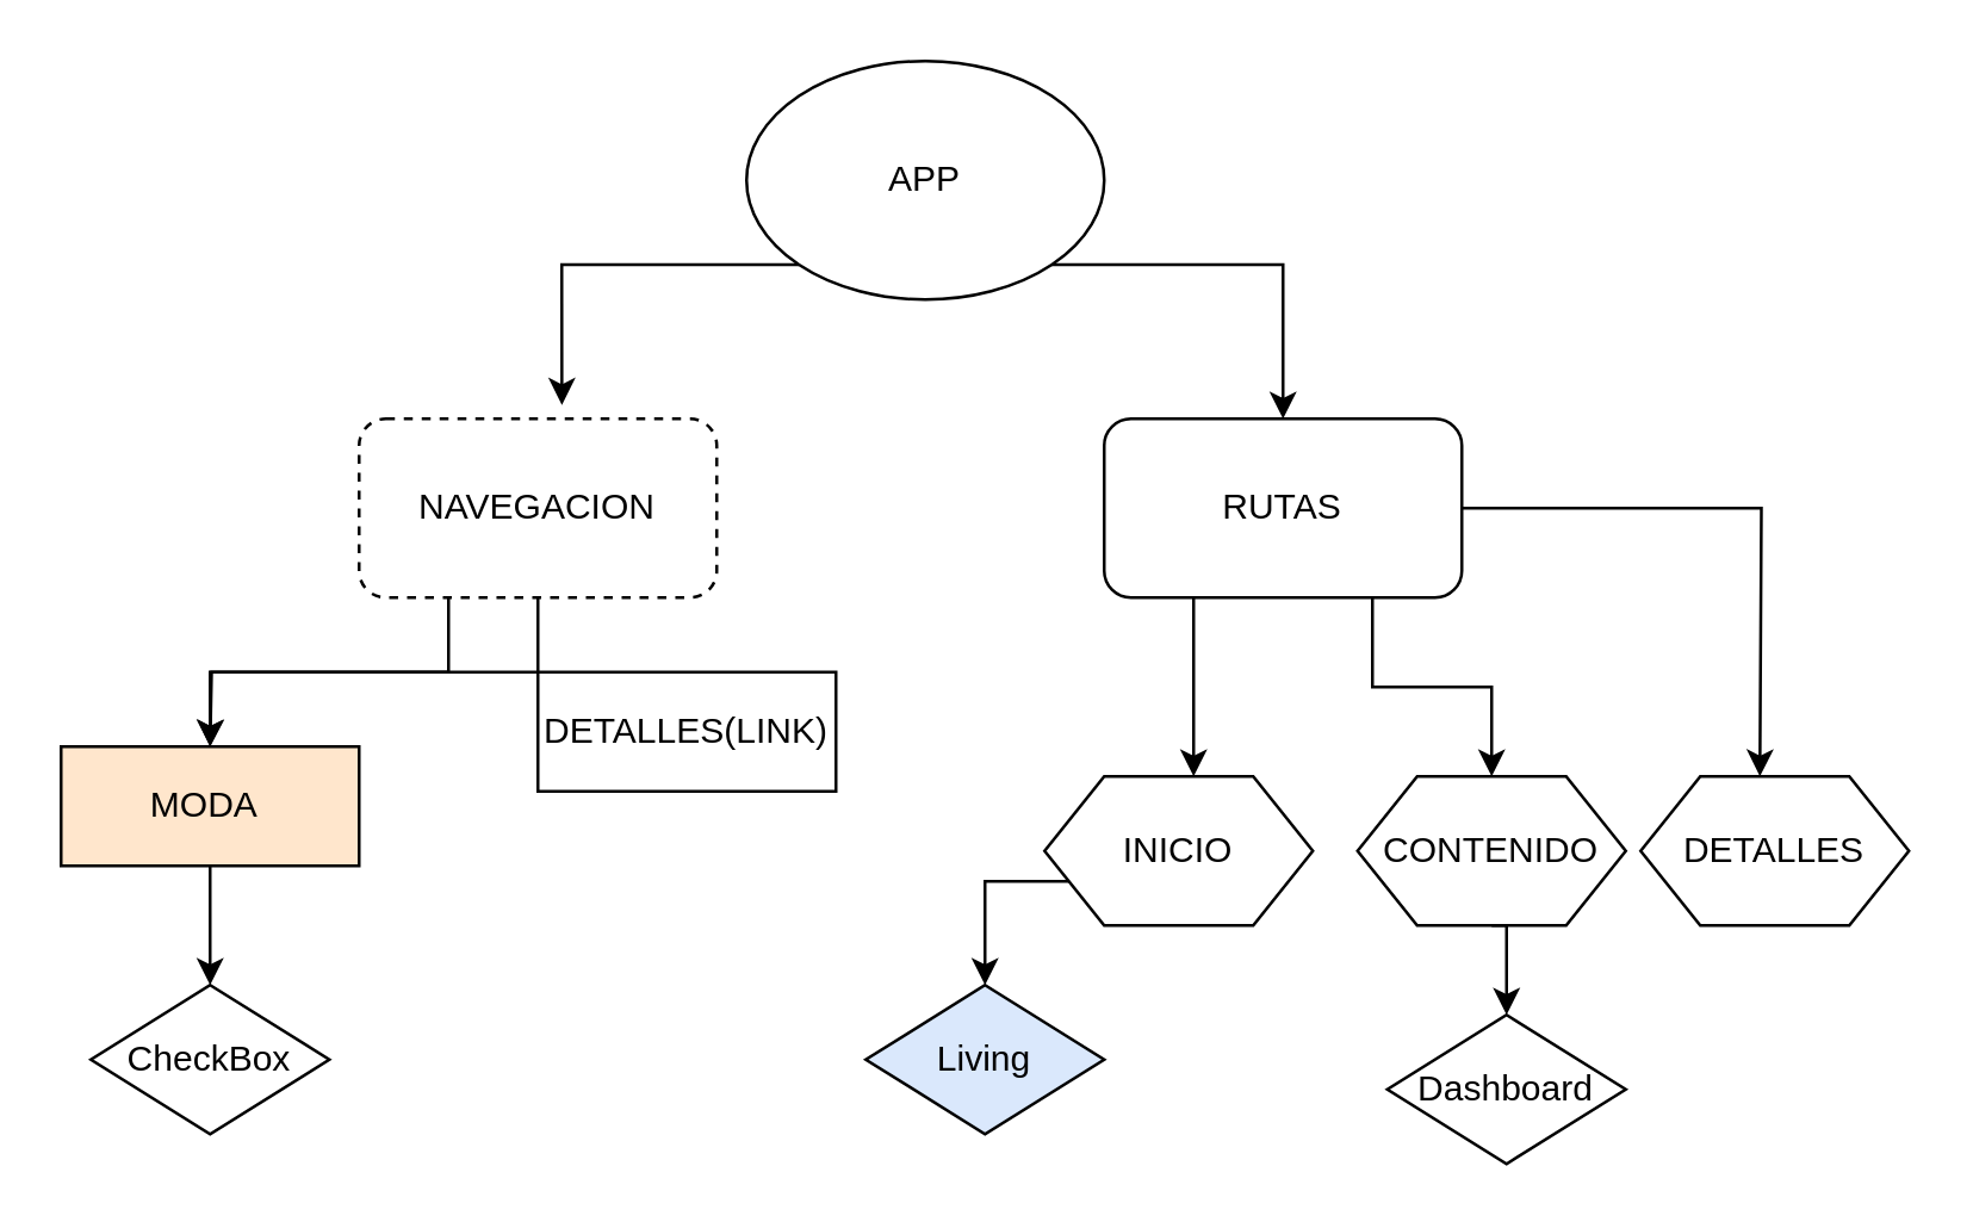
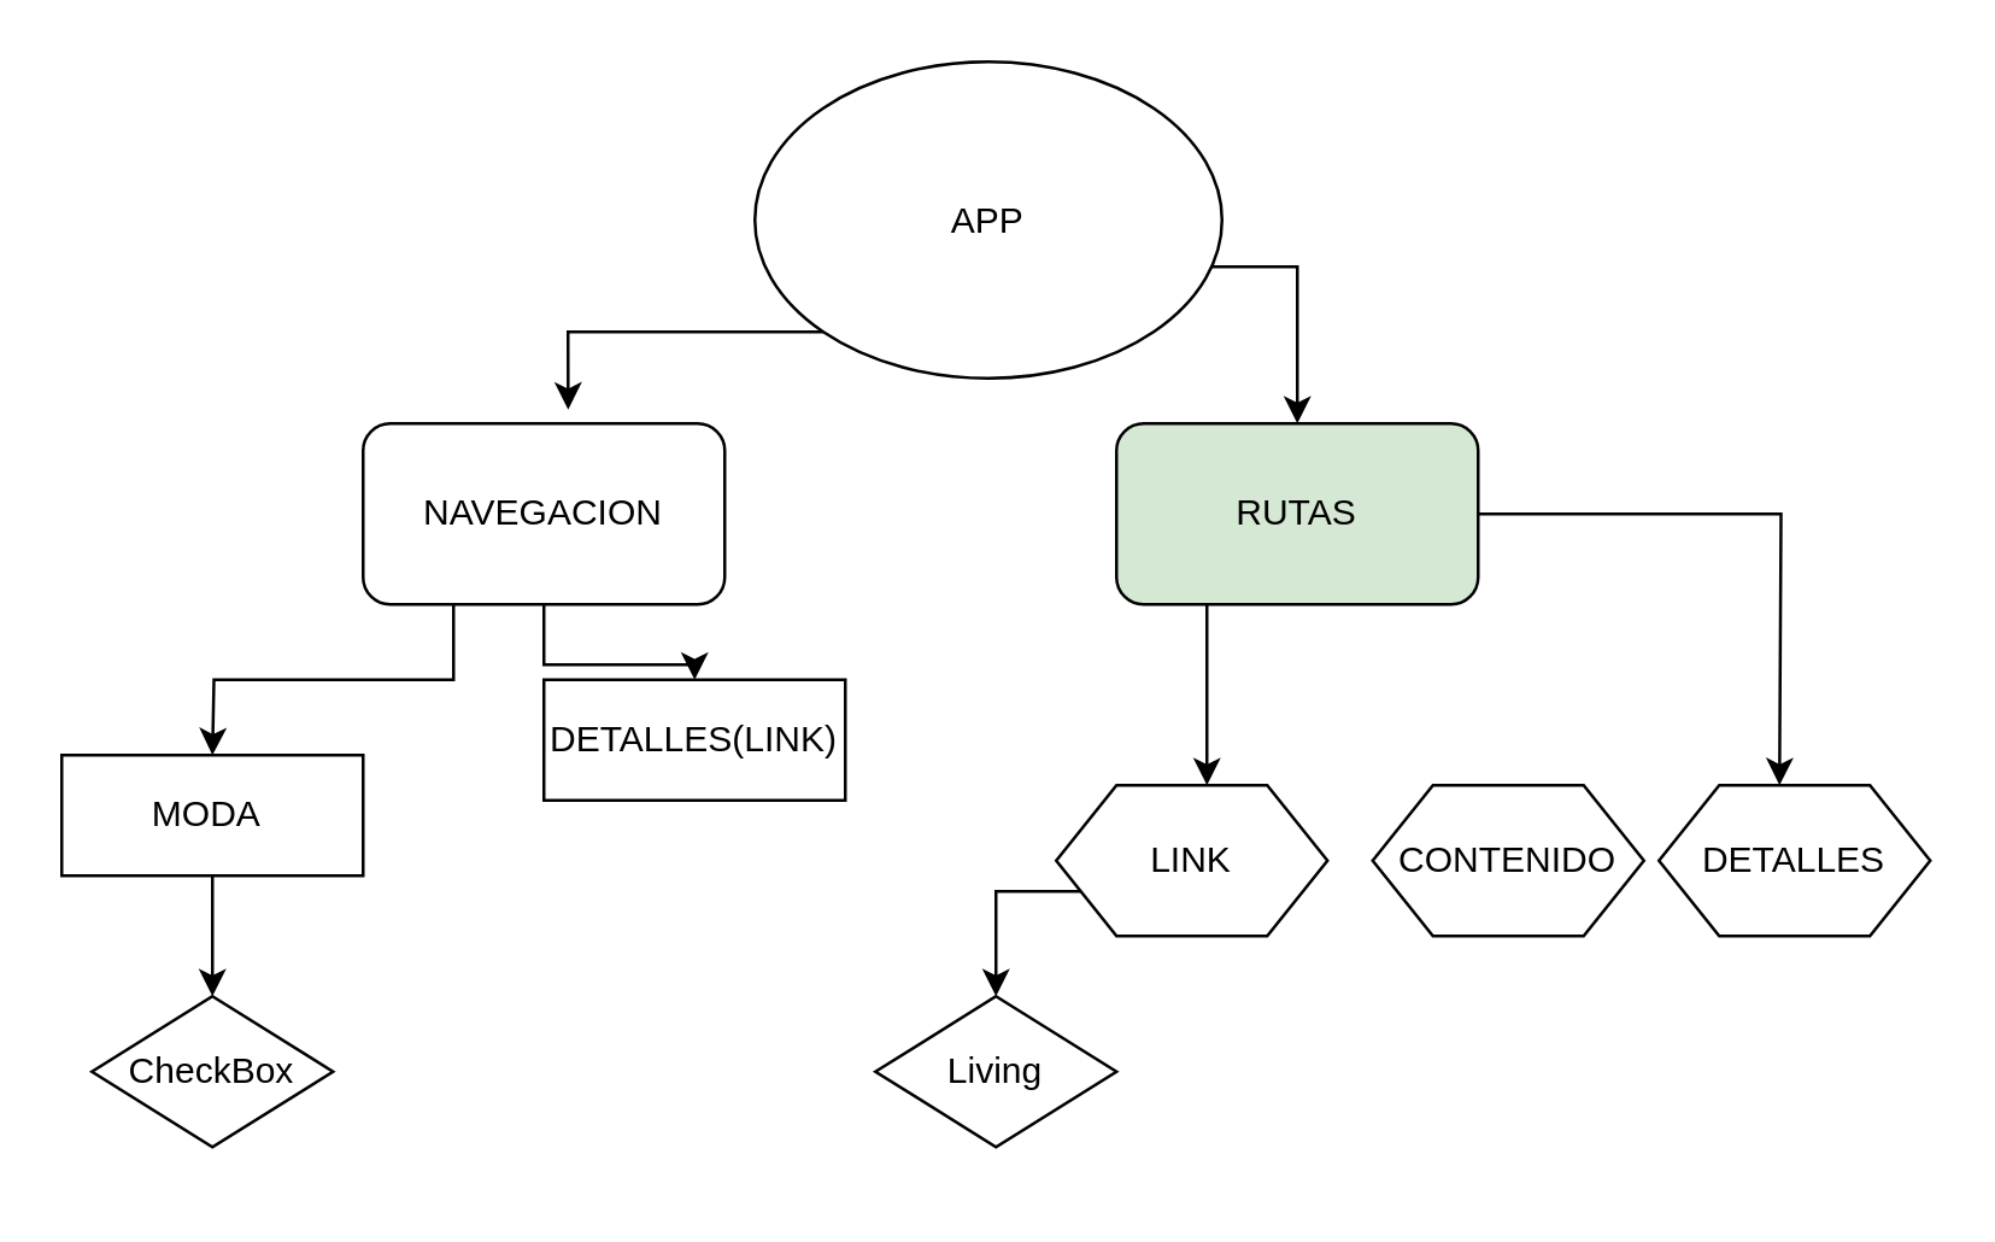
- <mxCell id="4" value="APP" style="ellipse;whiteSpace=wrap;html=1;" vertex="1" parent="1"><mxGeometry x="250" y="20" width="120" height="80" as="geometry" /></mxCell>
+ <mxCell id="4" value="APP" style="ellipse;whiteSpace=wrap;html=1;" vertex="1" parent="1"><mxGeometry x="250" y="20" width="155" height="105" as="geometry" /></mxCell>
- <mxCell id="11" value="NAVEGACION" style="rounded=1;whiteSpace=wrap;html=1;dashed=1;" vertex="1" parent="1"><mxGeometry x="120" y="140" width="120" height="60" as="geometry" /></mxCell>
+ <mxCell id="11" value="NAVEGACION" style="rounded=1;whiteSpace=wrap;html=1;" vertex="1" parent="1"><mxGeometry x="120" y="140" width="120" height="60" as="geometry" /></mxCell>
- <mxCell id="8" value="RUTAS" style="rounded=1;whiteSpace=wrap;html=1;" vertex="1" parent="1"><mxGeometry x="370" y="140" width="120" height="60" as="geometry" /></mxCell>
+ <mxCell id="8" value="RUTAS" style="rounded=1;whiteSpace=wrap;html=1;fillColor=#d5e8d4;" vertex="1" parent="1"><mxGeometry x="370" y="140" width="120" height="60" as="geometry" /></mxCell>
- <mxCell id="10" style="edgeStyle=orthogonalEdgeStyle;rounded=0;orthogonalLoop=1;jettySize=auto;html=1;exitX=0.5;exitY=1;exitDx=0;exitDy=0;" edge="1" parent="1" source="11" target="14"><mxGeometry relative="1" as="geometry"><mxPoint x="230" y="250" as="targetPoint" /></mxGeometry></mxCell>
+ <mxCell id="10" style="edgeStyle=orthogonalEdgeStyle;rounded=0;orthogonalLoop=1;jettySize=auto;html=1;exitX=0.5;exitY=1;exitDx=0;exitDy=0;" edge="1" parent="1" source="11" target="12"><mxGeometry relative="1" as="geometry"><mxPoint x="230" y="250" as="targetPoint" /></mxGeometry></mxCell>
- <mxCell id="6" style="edgeStyle=orthogonalEdgeStyle;rounded=0;orthogonalLoop=1;jettySize=auto;html=1;exitX=0.75;exitY=1;exitDx=0;exitDy=0;entryX=0.5;entryY=0;entryDx=0;entryDy=0;" edge="1" parent="1" source="8" target="19"><mxGeometry relative="1" as="geometry"><mxPoint x="510" y="260" as="targetPoint" /></mxGeometry></mxCell>
- <mxCell id="14" value="MODA&amp;nbsp;" style="rounded=0;whiteSpace=wrap;html=1;fillColor=#ffe6cc;" vertex="1" parent="1"><mxGeometry x="20" y="250" width="100" height="40" as="geometry" /></mxCell>
+ <mxCell id="14" value="MODA&amp;nbsp;" style="rounded=0;whiteSpace=wrap;html=1;" vertex="1" parent="1"><mxGeometry x="20" y="250" width="100" height="40" as="geometry" /></mxCell>
- <mxCell id="16" value="INICIO" style="shape=hexagon;perimeter=hexagonPerimeter2;whiteSpace=wrap;html=1;fixedSize=1;" vertex="1" parent="1"><mxGeometry x="350" y="260" width="90" height="50" as="geometry" /></mxCell>
+ <mxCell id="16" value="LINK" style="shape=hexagon;perimeter=hexagonPerimeter2;whiteSpace=wrap;html=1;fixedSize=1;" vertex="1" parent="1"><mxGeometry x="350" y="260" width="90" height="50" as="geometry" /></mxCell>
- <mxCell id="18" style="edgeStyle=orthogonalEdgeStyle;rounded=0;orthogonalLoop=1;jettySize=auto;html=1;exitX=0.5;exitY=1;exitDx=0;exitDy=0;entryX=0.5;entryY=0;entryDx=0;entryDy=0;" edge="1" parent="1" source="19" target="21"><mxGeometry relative="1" as="geometry" /></mxCell>
- <mxCell id="17" value="Living" style="rhombus;whiteSpace=wrap;html=1;fillColor=#dae8fc;" vertex="1" parent="1"><mxGeometry x="290" y="330" width="80" height="50" as="geometry" /></mxCell>
+ <mxCell id="17" value="Living" style="rhombus;whiteSpace=wrap;html=1;" vertex="1" parent="1"><mxGeometry x="290" y="330" width="80" height="50" as="geometry" /></mxCell>
- <mxCell id="21" value="Dashboard" style="rhombus;whiteSpace=wrap;html=1;" vertex="1" parent="1"><mxGeometry x="465" y="340" width="80" height="50" as="geometry" /></mxCell>
